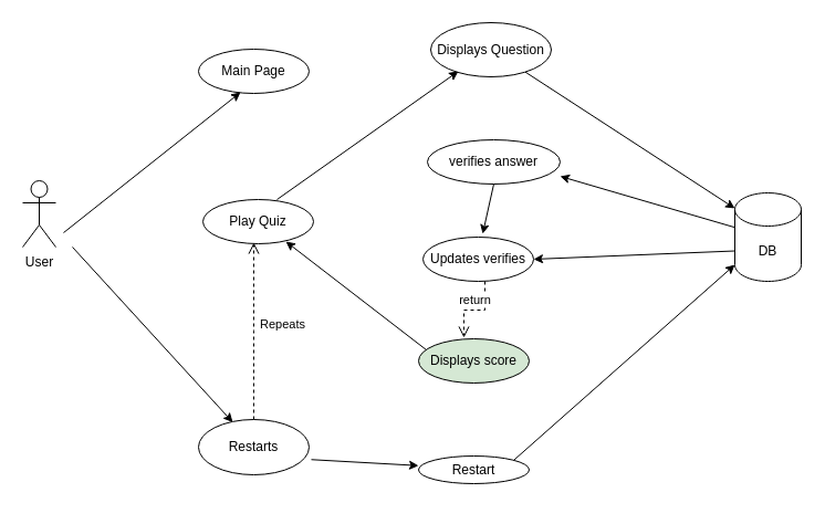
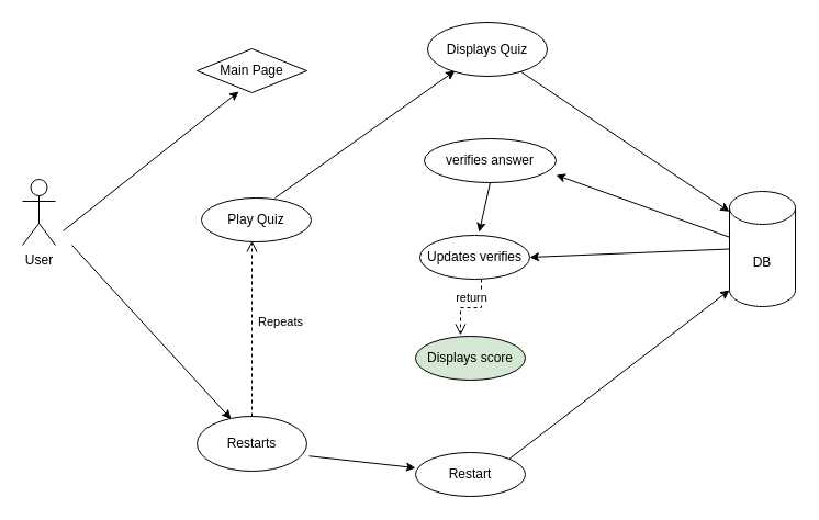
- <mxCell id="8" value="Displays Question" style="ellipse;whiteSpace=wrap;html=1;align=center;" vertex="1" parent="1"><mxGeometry x="389" y="20" width="109" height="49" as="geometry" /></mxCell>
+ <mxCell id="8" value="Displays Quiz" style="ellipse;whiteSpace=wrap;html=1;align=center;" vertex="1" parent="1"><mxGeometry x="389" y="20" width="109" height="49" as="geometry" /></mxCell>
- <mxCell id="5" value="Main Page" style="ellipse;whiteSpace=wrap;html=1;align=center;" vertex="1" parent="1"><mxGeometry x="179" y="44" width="100" height="40" as="geometry" /></mxCell>
+ <mxCell id="5" value="Main Page" style="rhombus;whiteSpace=wrap;html=1;align=center;" vertex="1" parent="1"><mxGeometry x="179" y="44" width="100" height="40" as="geometry" /></mxCell>
- <mxCell id="11" value="DB" style="shape=cylinder3;whiteSpace=wrap;html=1;boundedLbl=1;backgroundOutline=1;size=15;" vertex="1" parent="1"><mxGeometry x="664" y="174" width="60" height="80" as="geometry" /></mxCell>
+ <mxCell id="11" value="DB" style="shape=cylinder3;whiteSpace=wrap;html=1;boundedLbl=1;backgroundOutline=1;size=15;" vertex="1" parent="1"><mxGeometry x="664" y="174" width="60" height="105" as="geometry" /></mxCell>
- <mxCell id="15" value="" style="endArrow=classic;html=1;rounded=0;exitX=0.07;exitY=0.25;exitDx=0;exitDy=0;exitPerimeter=0;entryX=0.75;entryY=0.95;entryDx=0;entryDy=0;entryPerimeter=0;" edge="1" parent="1" source="3" target="4"><mxGeometry width="50" height="50" relative="1" as="geometry"><mxPoint x="360" y="248" as="sourcePoint" /><mxPoint x="269" y="226" as="targetPoint" /></mxGeometry></mxCell>
- <mxCell id="6" value="Restart" style="ellipse;whiteSpace=wrap;html=1;align=center;" vertex="1" parent="1"><mxGeometry x="378" y="412" width="100" height="25" as="geometry" /></mxCell>
+ <mxCell id="6" value="Restart" style="ellipse;whiteSpace=wrap;html=1;align=center;" vertex="1" parent="1"><mxGeometry x="378" y="412" width="100" height="40" as="geometry" /></mxCell>
